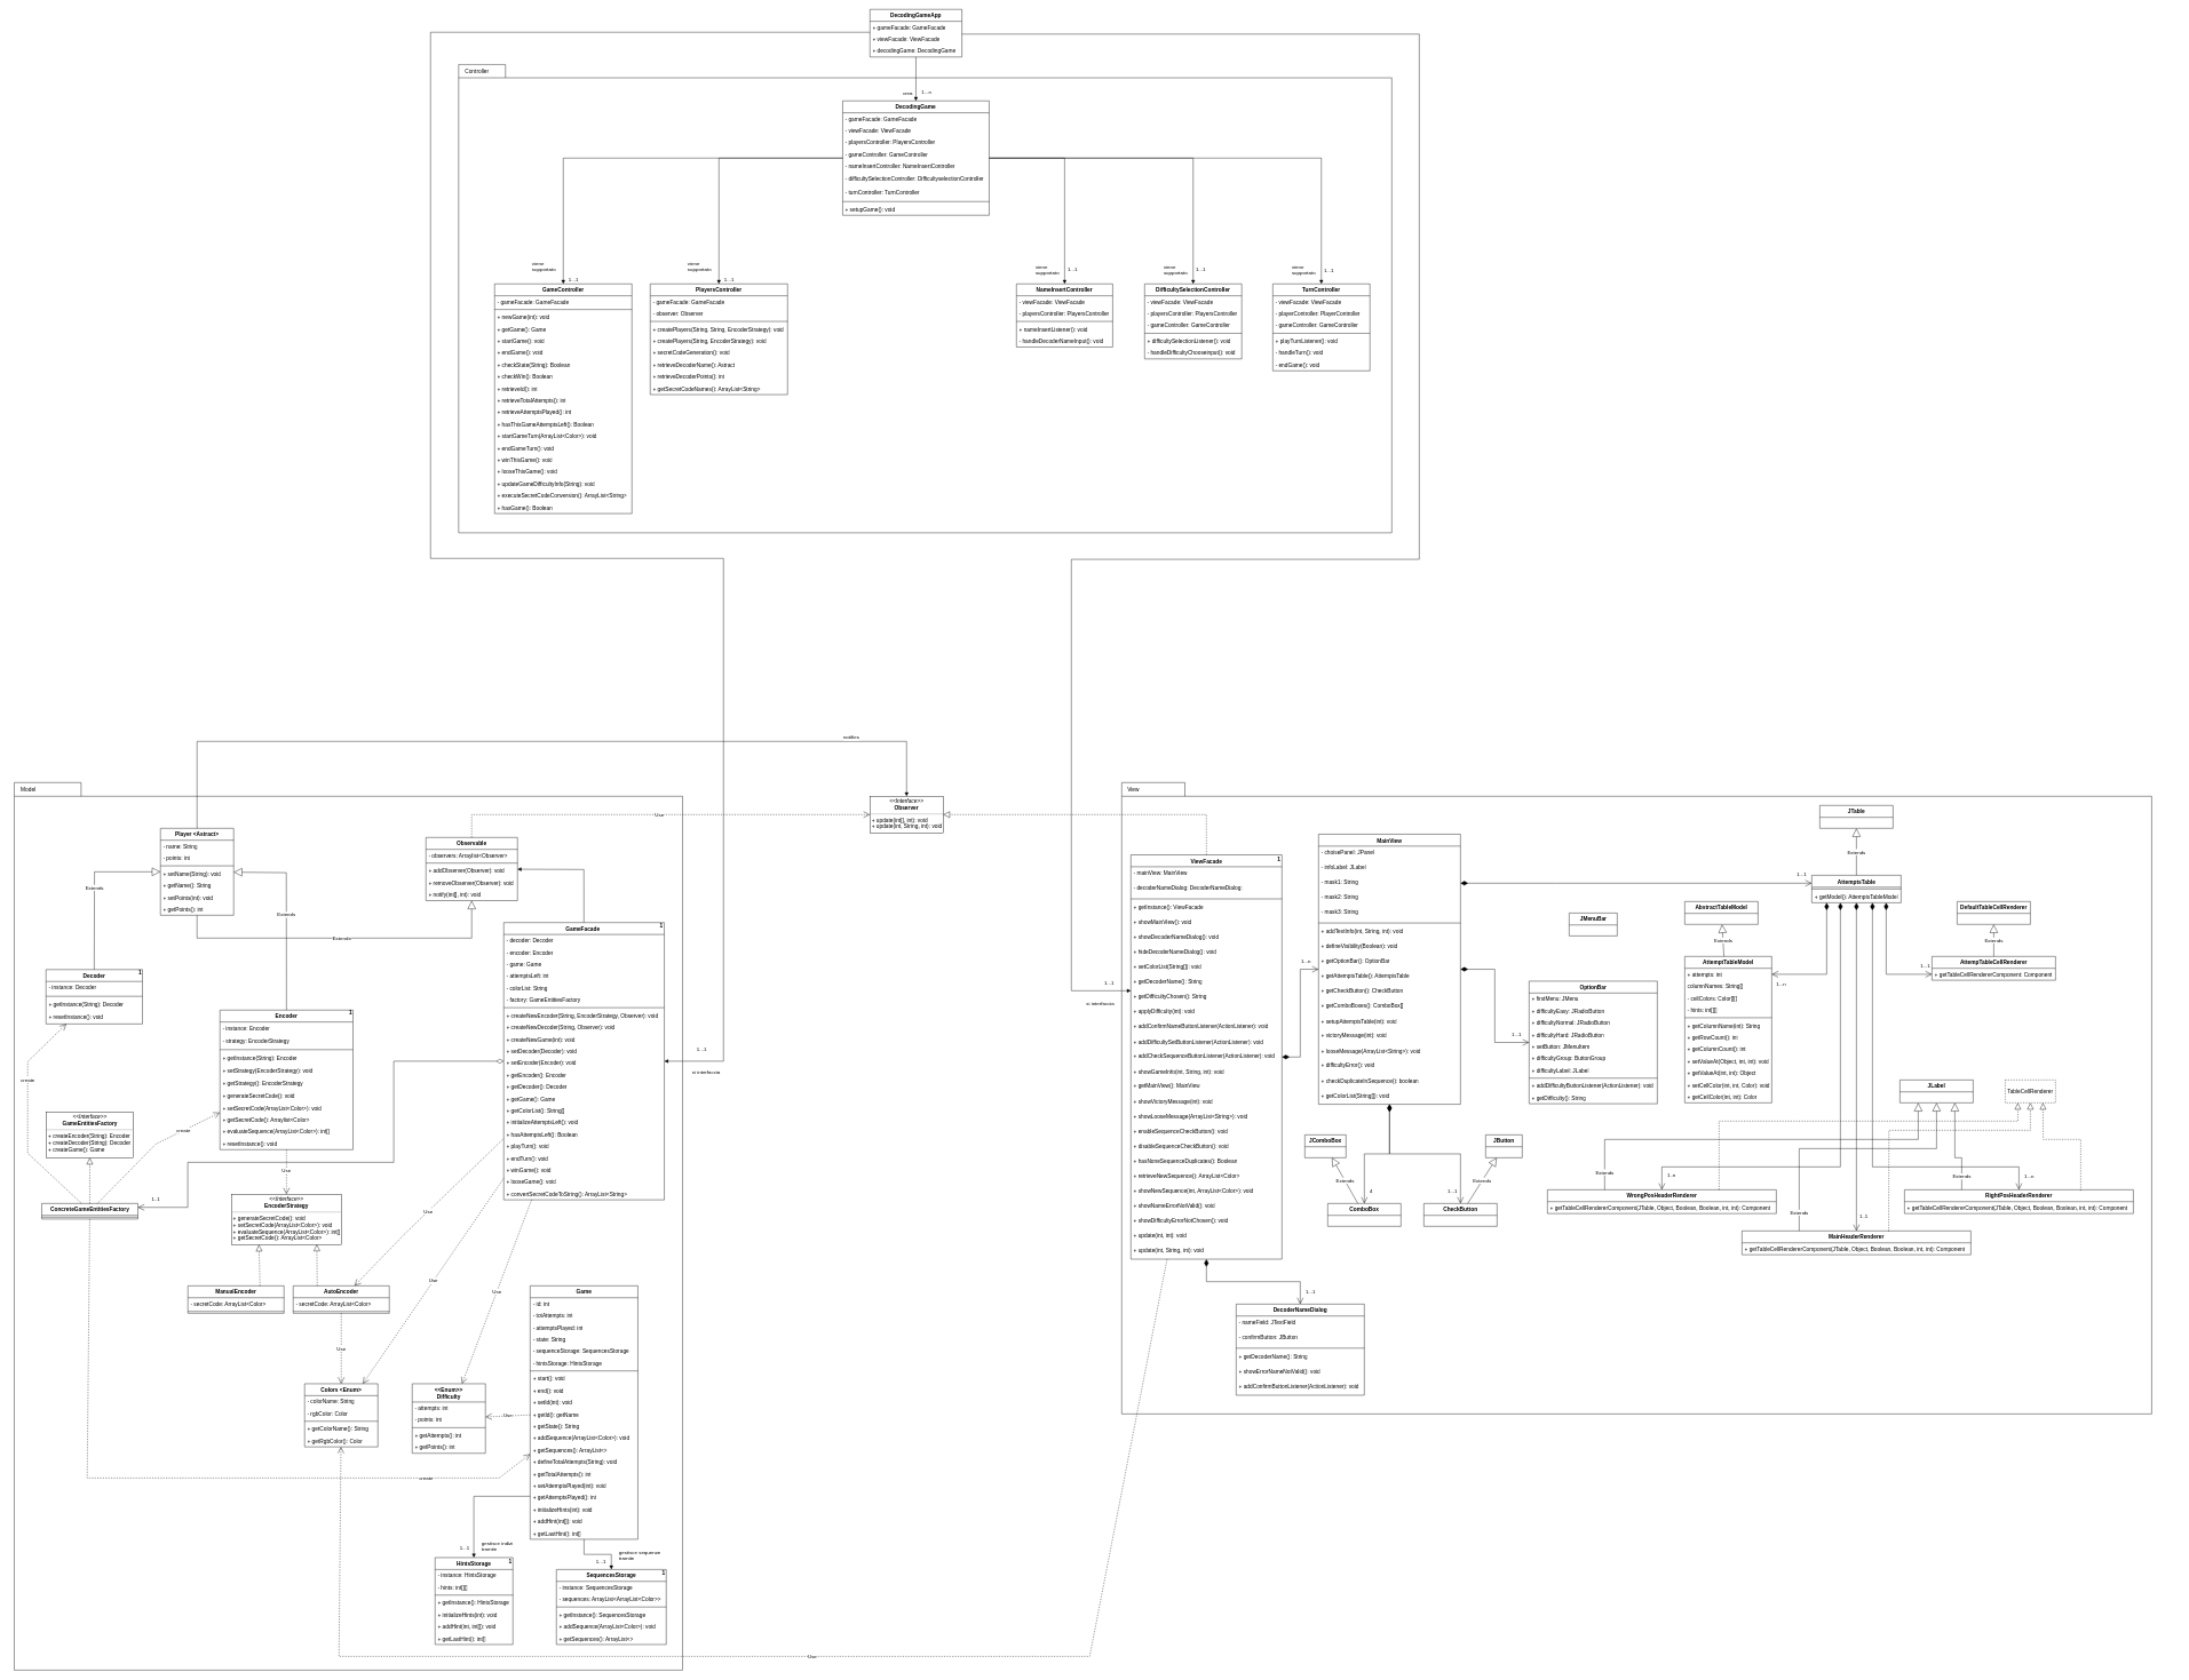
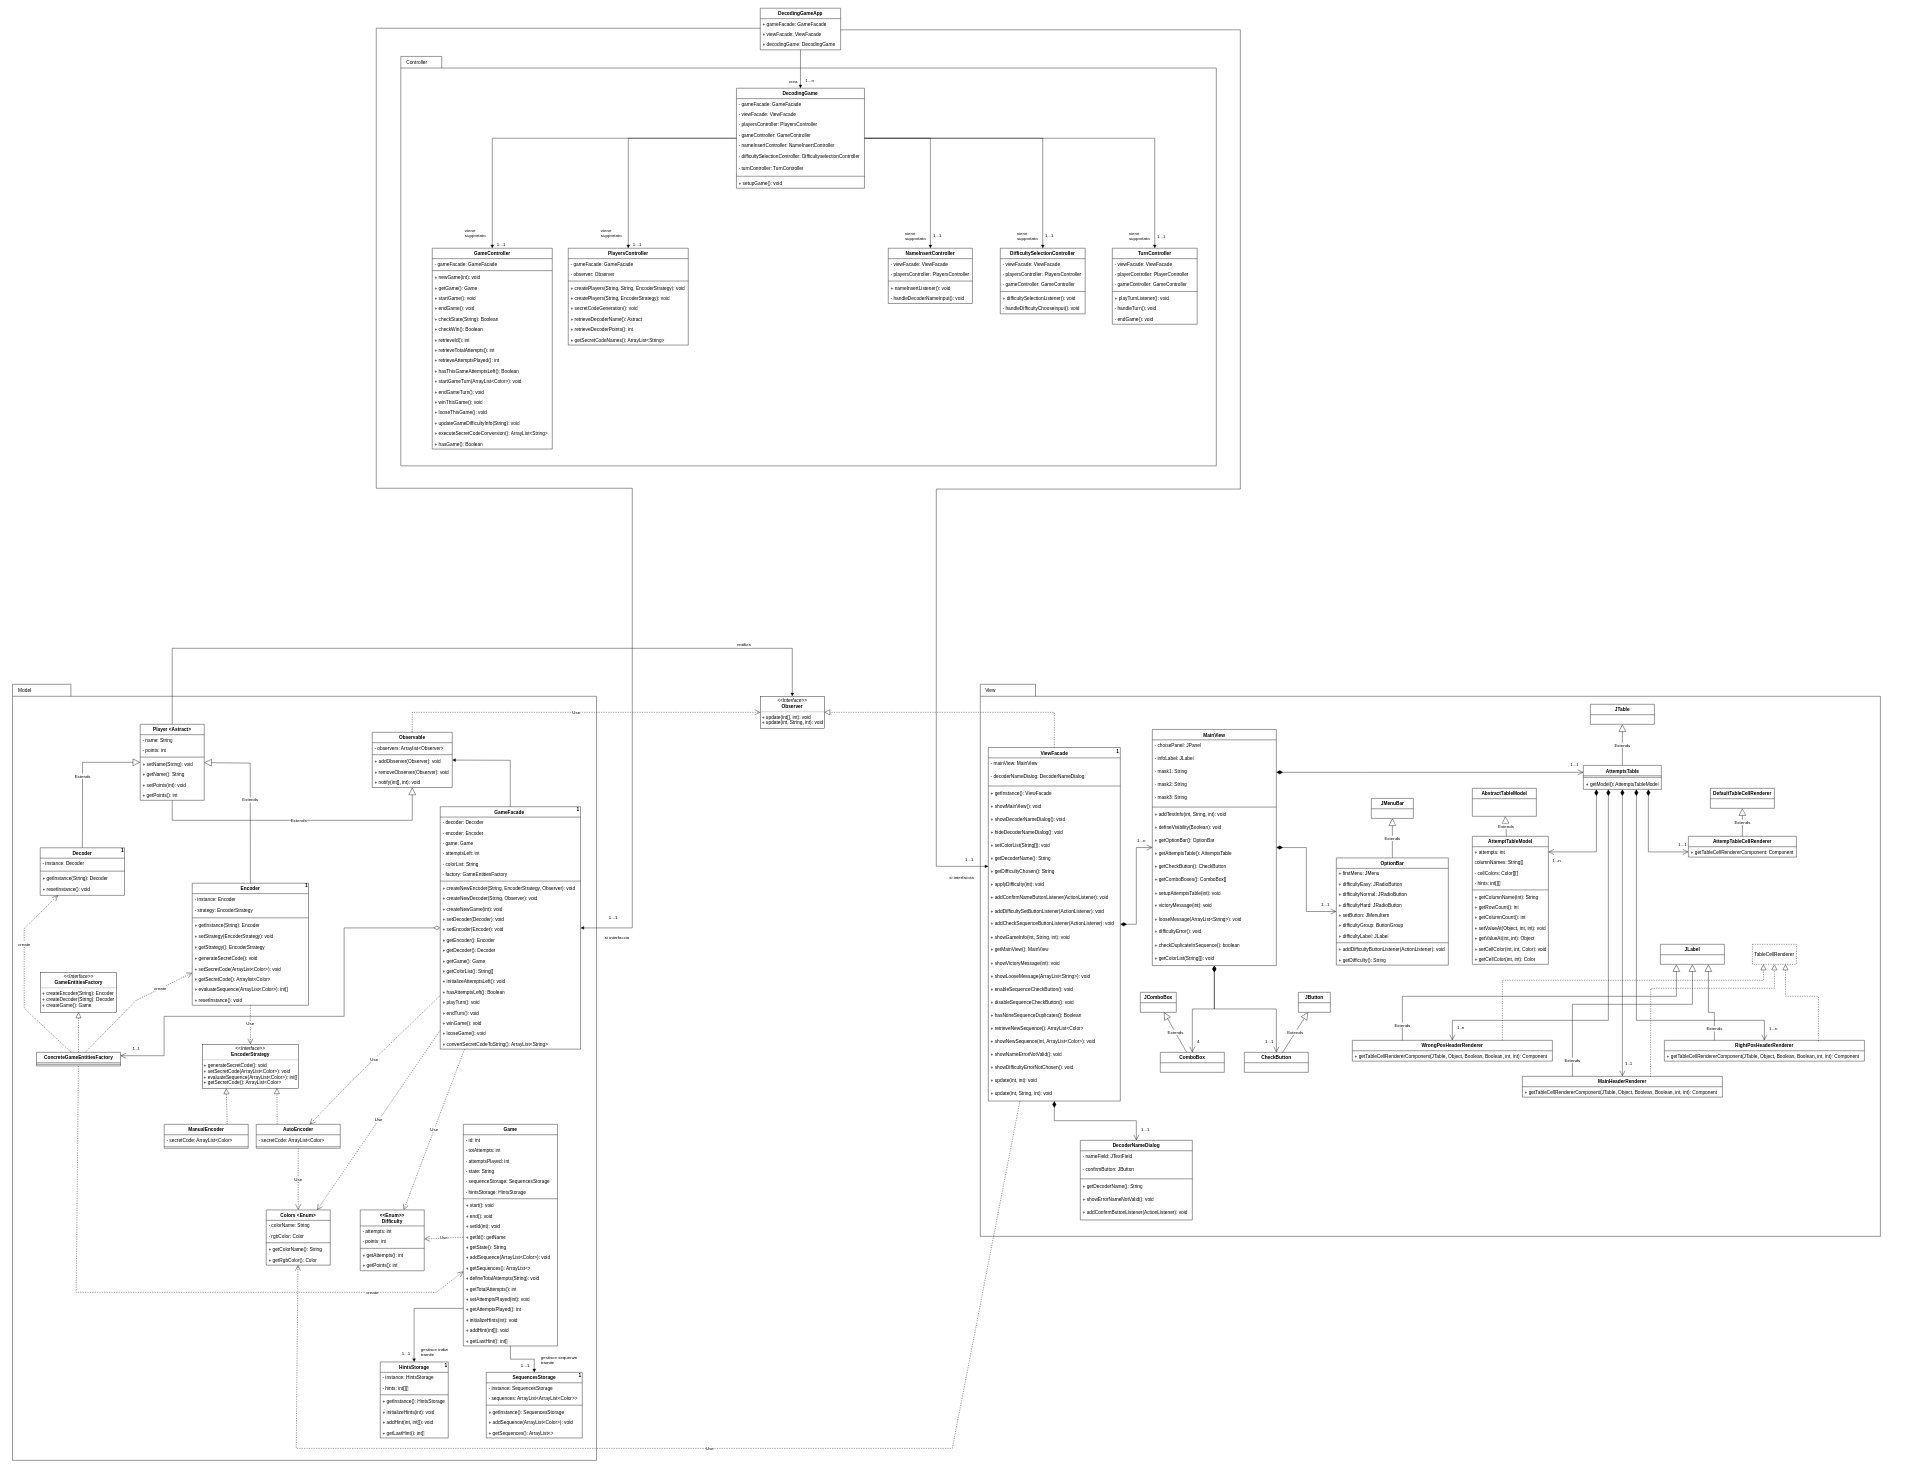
- <mxCell id="221" value="AbstractTableModel" style="swimlane;fontStyle=1;align=center;verticalAlign=top;childLayout=stackLayout;horizontal=1;startSize=26;horizontalStack=0;resizeParent=1;resizeParentMax=0;resizeLast=0;collapsible=1;marginBottom=0;whiteSpace=wrap;html=1;" parent="146" vertex="1"><mxGeometry x="1230" y="260" width="160" height="50" as="geometry" /></mxCell>
+ <mxCell id="221" value="AbstractTableModel" style="swimlane;fontStyle=1;align=center;verticalAlign=top;childLayout=stackLayout;horizontal=1;startSize=26;horizontalStack=0;resizeParent=1;resizeParentMax=0;resizeLast=0;collapsible=1;marginBottom=0;whiteSpace=wrap;html=1;" parent="146" vertex="1"><mxGeometry x="1230" y="260" width="160" height="70" as="geometry" /></mxCell>
+ <mxCell id="258" value="Extends" style="endArrow=block;endSize=16;endFill=0;html=1;rounded=0;entryX=0.5;entryY=1;entryDx=0;entryDy=0;exitX=0.5;exitY=0;exitDx=0;exitDy=0;" parent="146" source="246" target="257" edge="1"><mxGeometry width="160" relative="1" as="geometry"><mxPoint x="870" y="330" as="sourcePoint" /><mxPoint x="1030" y="330" as="targetPoint" /></mxGeometry></mxCell>
